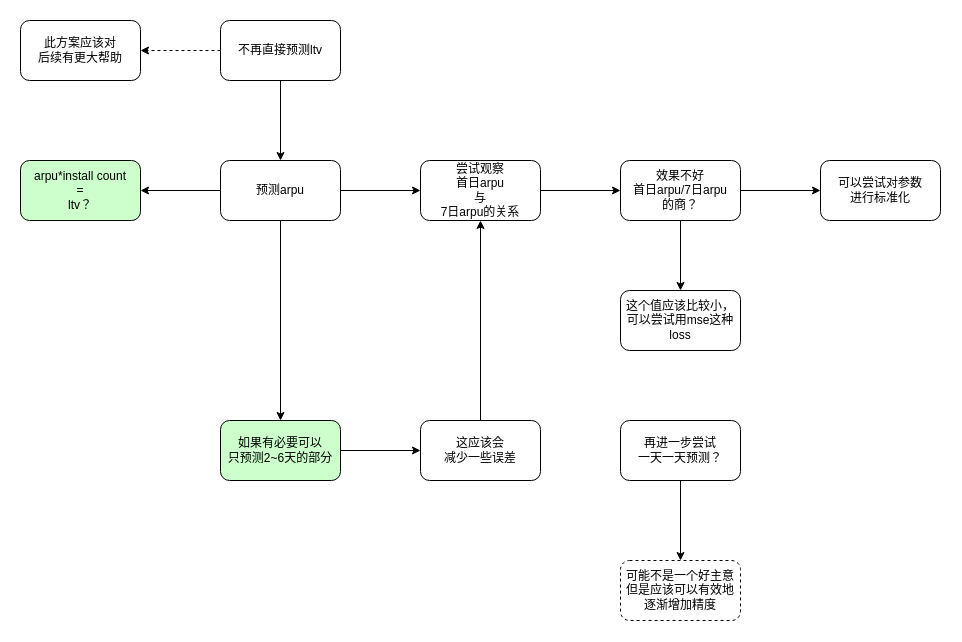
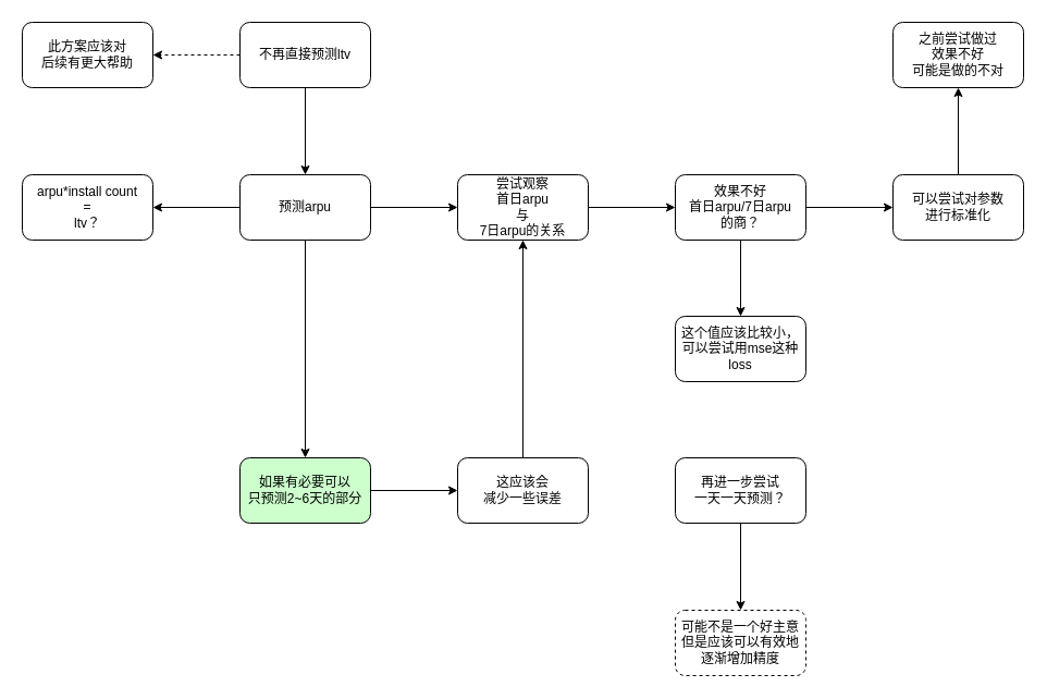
+ <mxCell id="25" value="之前尝试做过&lt;br&gt;效果不好&lt;br&gt;可能是做的不对" style="whiteSpace=wrap;html=1;rounded=1;" parent="1" vertex="1"><mxGeometry x="820" y="20" width="120" height="60" as="geometry" /></mxCell>
+ <mxCell id="23" value="" style="edgeStyle=none;html=1;" parent="1" source="24" target="25" edge="1"><mxGeometry relative="1" as="geometry" /></mxCell>
- <mxCell id="18" value="arpu*install count&lt;br&gt;=&lt;br&gt;ltv？" style="whiteSpace=wrap;html=1;rounded=1;fillColor=#ccffcc;" parent="1" vertex="1"><mxGeometry x="20" y="160" width="120" height="60" as="geometry" /></mxCell>
+ <mxCell id="18" value="arpu*install count&lt;br&gt;=&lt;br&gt;ltv？" style="whiteSpace=wrap;html=1;rounded=1;" parent="1" vertex="1"><mxGeometry x="20" y="160" width="120" height="60" as="geometry" /></mxCell>
